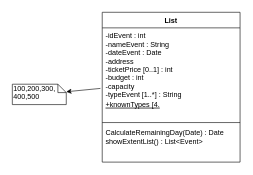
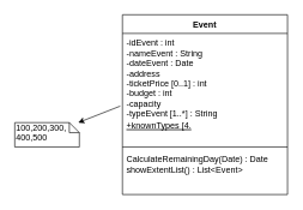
- <mxCell id="2" value="List" style="swimlane;fontStyle=1;align=center;verticalAlign=top;childLayout=stackLayout;horizontal=1;startSize=26;horizontalStack=0;resizeParent=1;resizeParentMax=0;resizeLast=0;collapsible=1;marginBottom=0;" vertex="1" parent="1"><mxGeometry x="170" y="20" width="230" height="250" as="geometry" /></mxCell>
+ <mxCell id="2" value="Event" style="swimlane;fontStyle=1;align=center;verticalAlign=top;childLayout=stackLayout;horizontal=1;startSize=26;horizontalStack=0;resizeParent=1;resizeParentMax=0;resizeLast=0;collapsible=1;marginBottom=0;" vertex="1" parent="1"><mxGeometry x="170" y="20" width="230" height="250" as="geometry" /></mxCell>
- <mxCell id="8" value="100,200,300,&lt;br&gt;400,500" style="shape=note;whiteSpace=wrap;html=1;size=14;verticalAlign=top;align=left;spacingTop=-6;" vertex="1" parent="1"><mxGeometry x="20" y="140" width="90" height="34" as="geometry" /></mxCell>
+ <mxCell id="8" value="100,200,300,&lt;br&gt;400,500" style="shape=note;whiteSpace=wrap;html=1;size=14;verticalAlign=top;align=left;spacingTop=-6;" vertex="1" parent="1"><mxGeometry x="20" y="170" width="90" height="34" as="geometry" /></mxCell>
